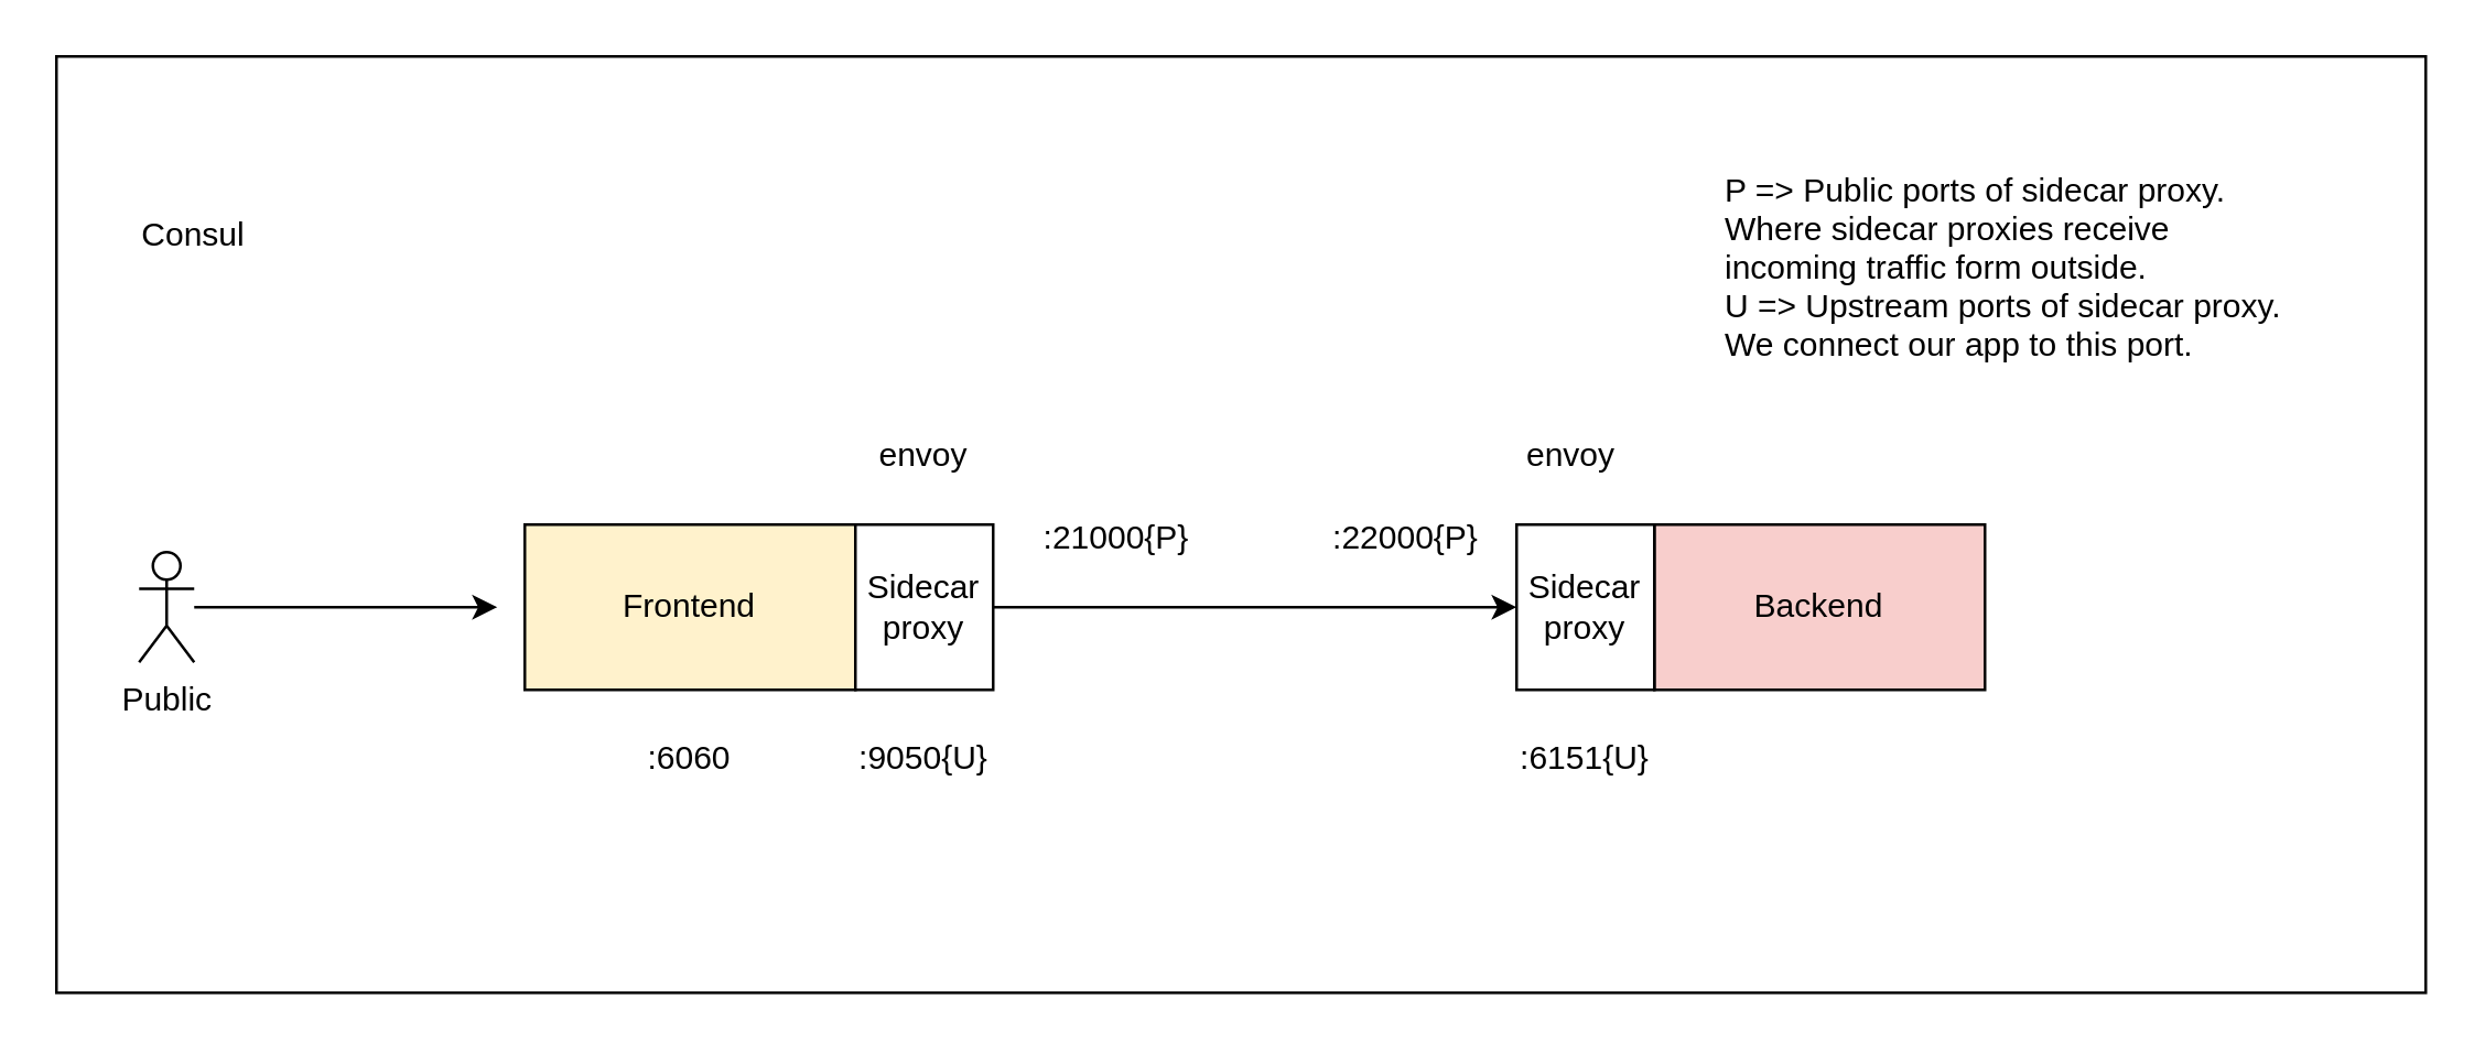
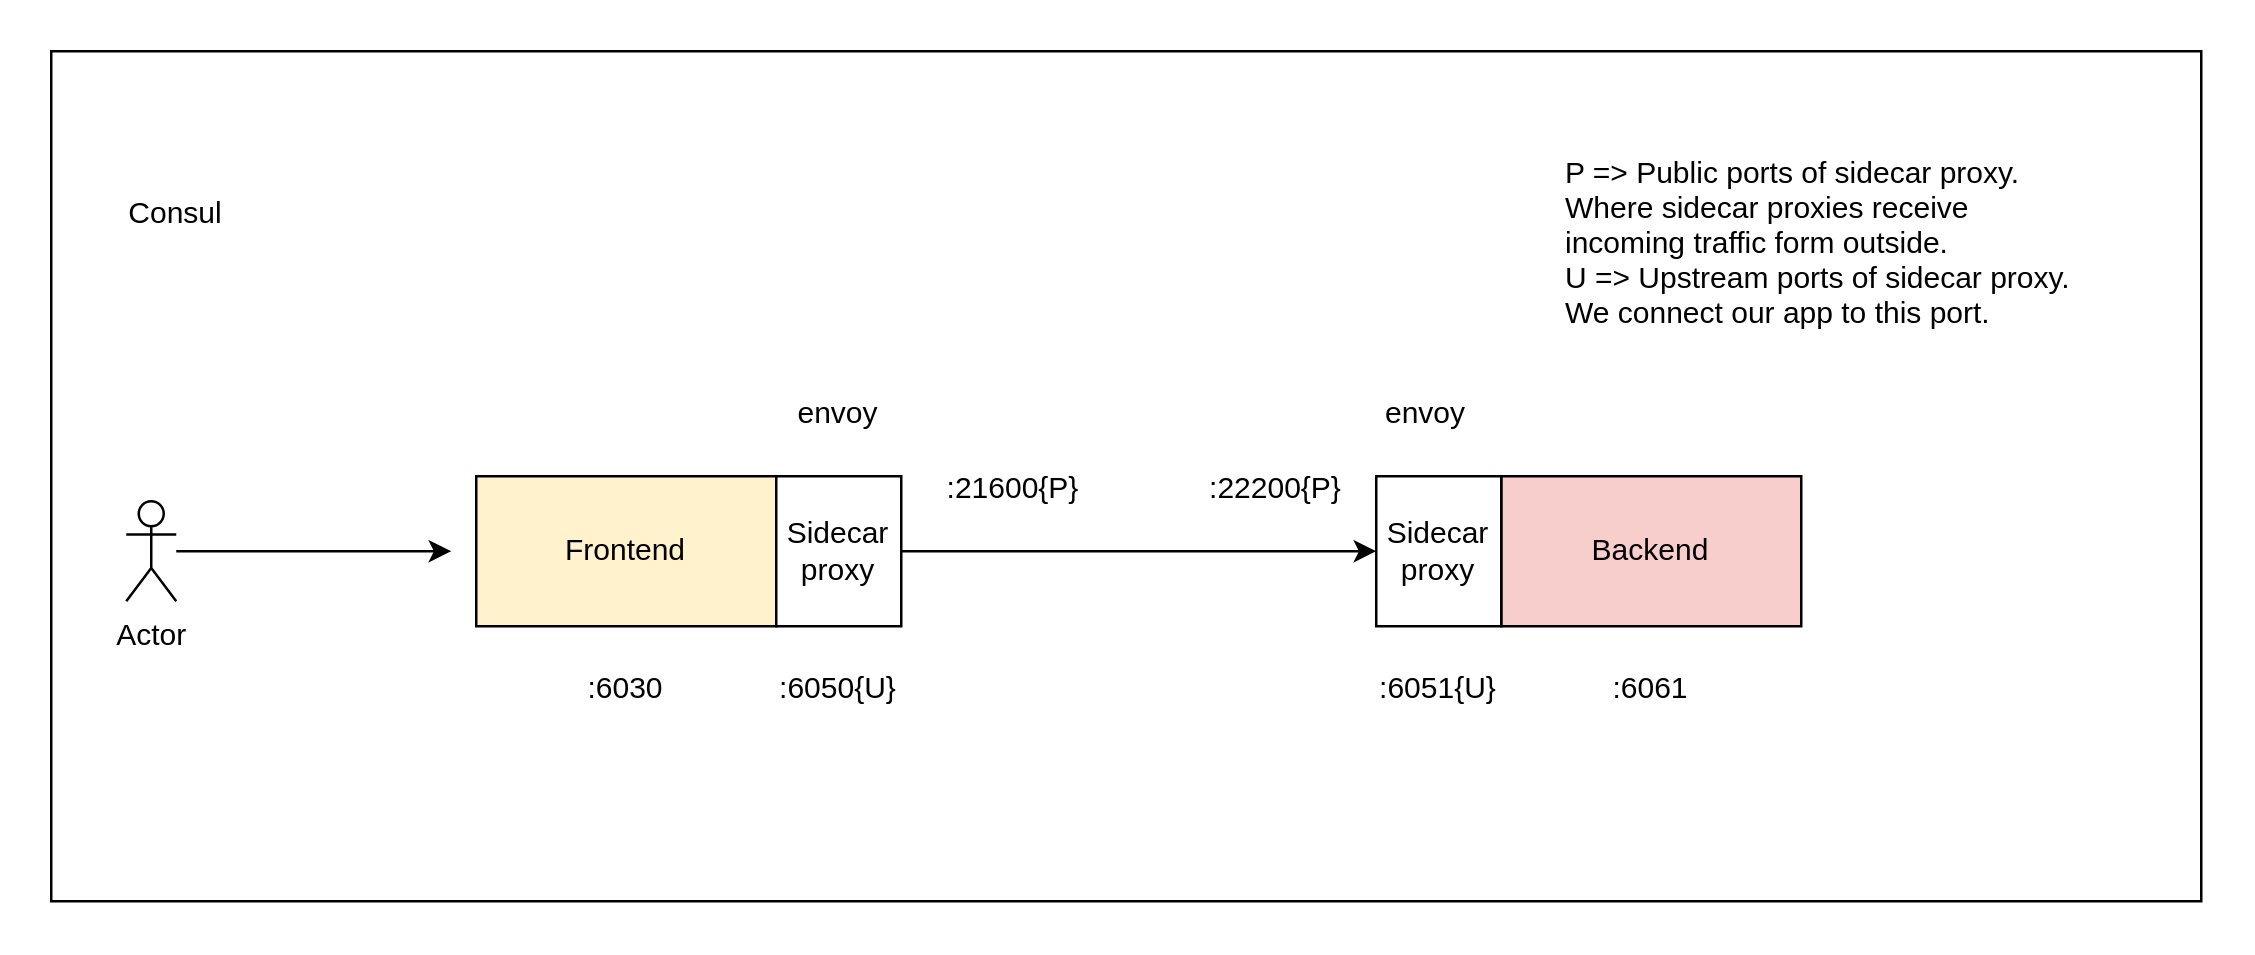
- <mxCell id="9" value=":21000{P}" style="text;html=1;strokeColor=none;fillColor=none;align=center;verticalAlign=middle;whiteSpace=wrap;rounded=0;" vertex="1" parent="1"><mxGeometry x="375" y="180" width="60" height="30" as="geometry" /></mxCell>
+ <mxCell id="9" value=":21600{P}" style="text;html=1;strokeColor=none;fillColor=none;align=center;verticalAlign=middle;whiteSpace=wrap;rounded=0;" vertex="1" parent="1"><mxGeometry x="375" y="180" width="60" height="30" as="geometry" /></mxCell>
- <mxCell id="10" value=":22000{P}" style="text;html=1;strokeColor=none;fillColor=none;align=center;verticalAlign=middle;whiteSpace=wrap;rounded=0;" vertex="1" parent="1"><mxGeometry x="480" y="180" width="60" height="30" as="geometry" /></mxCell>
+ <mxCell id="10" value=":22200{P}" style="text;html=1;strokeColor=none;fillColor=none;align=center;verticalAlign=middle;whiteSpace=wrap;rounded=0;" vertex="1" parent="1"><mxGeometry x="480" y="180" width="60" height="30" as="geometry" /></mxCell>
- <mxCell id="14" value="Public" style="shape=umlActor;verticalLabelPosition=bottom;verticalAlign=top;html=1;outlineConnect=0;" vertex="1" parent="1"><mxGeometry x="50" y="200" width="20" height="40" as="geometry" /></mxCell>
+ <mxCell id="14" value="Actor" style="shape=umlActor;verticalLabelPosition=bottom;verticalAlign=top;html=1;outlineConnect=0;" vertex="1" parent="1"><mxGeometry x="50" y="200" width="20" height="40" as="geometry" /></mxCell>
- <mxCell id="7" value=":6060" style="text;html=1;strokeColor=none;fillColor=none;align=center;verticalAlign=middle;whiteSpace=wrap;rounded=0;" vertex="1" parent="1"><mxGeometry x="220" y="260" width="60" height="30" as="geometry" /></mxCell>
+ <mxCell id="7" value=":6030" style="text;html=1;strokeColor=none;fillColor=none;align=center;verticalAlign=middle;whiteSpace=wrap;rounded=0;" vertex="1" parent="1"><mxGeometry x="220" y="260" width="60" height="30" as="geometry" /></mxCell>
- <mxCell id="12" value=":9050{U}" style="text;html=1;strokeColor=none;fillColor=none;align=center;verticalAlign=middle;whiteSpace=wrap;rounded=0;" vertex="1" parent="1"><mxGeometry x="295" y="260" width="80" height="30" as="geometry" /></mxCell>
+ <mxCell id="12" value=":6050{U}" style="text;html=1;strokeColor=none;fillColor=none;align=center;verticalAlign=middle;whiteSpace=wrap;rounded=0;" vertex="1" parent="1"><mxGeometry x="295" y="260" width="80" height="30" as="geometry" /></mxCell>
- <mxCell id="13" value=":6151{U}" style="text;html=1;strokeColor=none;fillColor=none;align=center;verticalAlign=middle;whiteSpace=wrap;rounded=0;" vertex="1" parent="1"><mxGeometry x="545" y="260" width="60" height="30" as="geometry" /></mxCell>
+ <mxCell id="13" value=":6051{U}" style="text;html=1;strokeColor=none;fillColor=none;align=center;verticalAlign=middle;whiteSpace=wrap;rounded=0;" vertex="1" parent="1"><mxGeometry x="545" y="260" width="60" height="30" as="geometry" /></mxCell>
+ <mxCell id="8" value=":6061" style="text;html=1;strokeColor=none;fillColor=none;align=center;verticalAlign=middle;whiteSpace=wrap;rounded=0;" vertex="1" parent="1"><mxGeometry x="630" y="260" width="60" height="30" as="geometry" /></mxCell>
